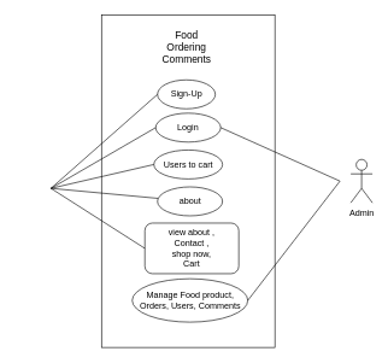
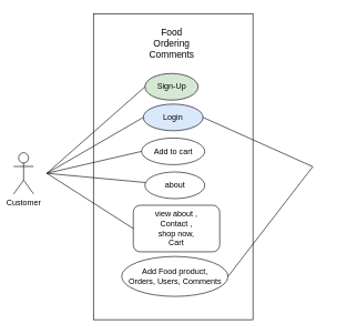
- <mxCell id="3" value="Sign-Up" style="ellipse;whiteSpace=wrap;html=1;" parent="1" vertex="1"><mxGeometry x="217.5" y="110" width="80" height="40" as="geometry" /></mxCell>
+ <mxCell id="3" value="Sign-Up" style="ellipse;whiteSpace=wrap;html=1;fillColor=#d5e8d4;" parent="1" vertex="1"><mxGeometry x="217.5" y="110" width="80" height="40" as="geometry" /></mxCell>
- <mxCell id="4" value="Login" style="ellipse;whiteSpace=wrap;html=1;" parent="1" vertex="1"><mxGeometry x="215" y="156" width="90" height="40" as="geometry" /></mxCell>
+ <mxCell id="4" value="Login" style="ellipse;whiteSpace=wrap;html=1;fillColor=#dae8fc;" parent="1" vertex="1"><mxGeometry x="215" y="156" width="90" height="40" as="geometry" /></mxCell>
- <mxCell id="5" value="Users to cart" style="ellipse;whiteSpace=wrap;html=1;" parent="1" vertex="1"><mxGeometry x="212.5" y="207" width="95" height="40" as="geometry" /></mxCell>
+ <mxCell id="5" value="Add to cart" style="ellipse;whiteSpace=wrap;html=1;" parent="1" vertex="1"><mxGeometry x="212.5" y="207" width="95" height="40" as="geometry" /></mxCell>
- <mxCell id="10" value="Admin" style="shape=umlActor;verticalLabelPosition=bottom;verticalAlign=top;html=1;outlineConnect=0;" parent="1" vertex="1"><mxGeometry x="485" y="220" width="30" height="60" as="geometry" /></mxCell>
+ <mxCell id="9" value="Customer" style="shape=umlActor;verticalLabelPosition=bottom;verticalAlign=top;html=1;outlineConnect=0;" parent="1" vertex="1"><mxGeometry x="20" y="229" width="30" height="62" as="geometry" /></mxCell>
- <mxCell id="8" value="Manage Food product,&lt;div&gt;Orders, Users, Comments&lt;/div&gt;" style="ellipse;whiteSpace=wrap;html=1;" parent="1" vertex="1"><mxGeometry x="182.5" y="385" width="160" height="60" as="geometry" /></mxCell>
+ <mxCell id="8" value="Add Food product,&lt;div&gt;Orders, Users, Comments&lt;/div&gt;" style="ellipse;whiteSpace=wrap;html=1;" parent="1" vertex="1"><mxGeometry x="182.5" y="385" width="160" height="60" as="geometry" /></mxCell>
